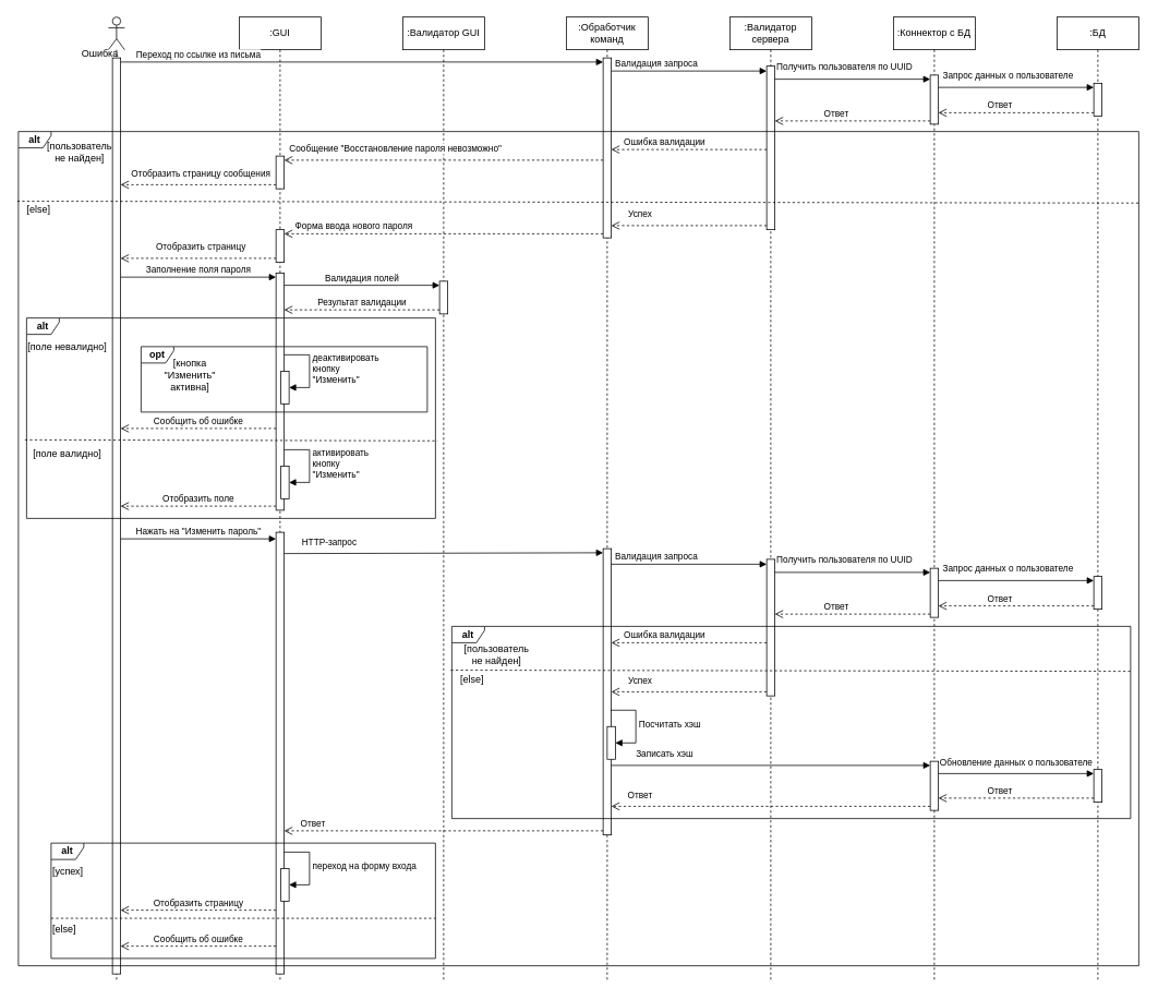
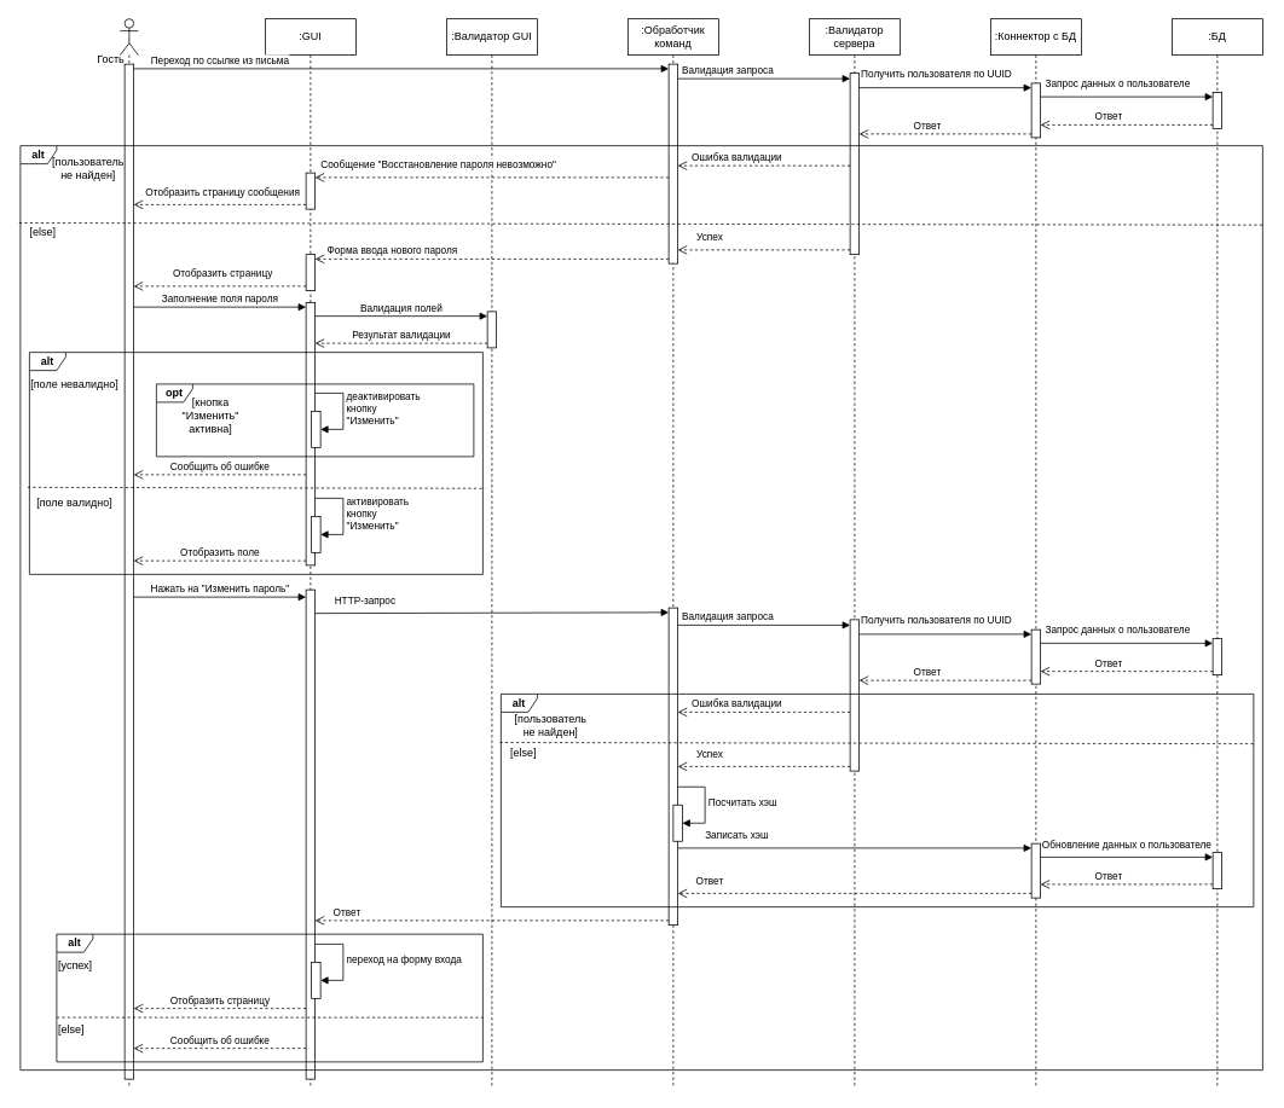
- <mxCell id="7" value="Ошибка" style="text;html=1;align=center;verticalAlign=middle;whiteSpace=wrap;rounded=0;" parent="1" vertex="1"><mxGeometry x="92" y="50" width="60" height="30" as="geometry" /></mxCell>
+ <mxCell id="7" value="Гость" style="text;html=1;align=center;verticalAlign=middle;whiteSpace=wrap;rounded=0;" parent="1" vertex="1"><mxGeometry x="92" y="50" width="60" height="30" as="geometry" /></mxCell>
